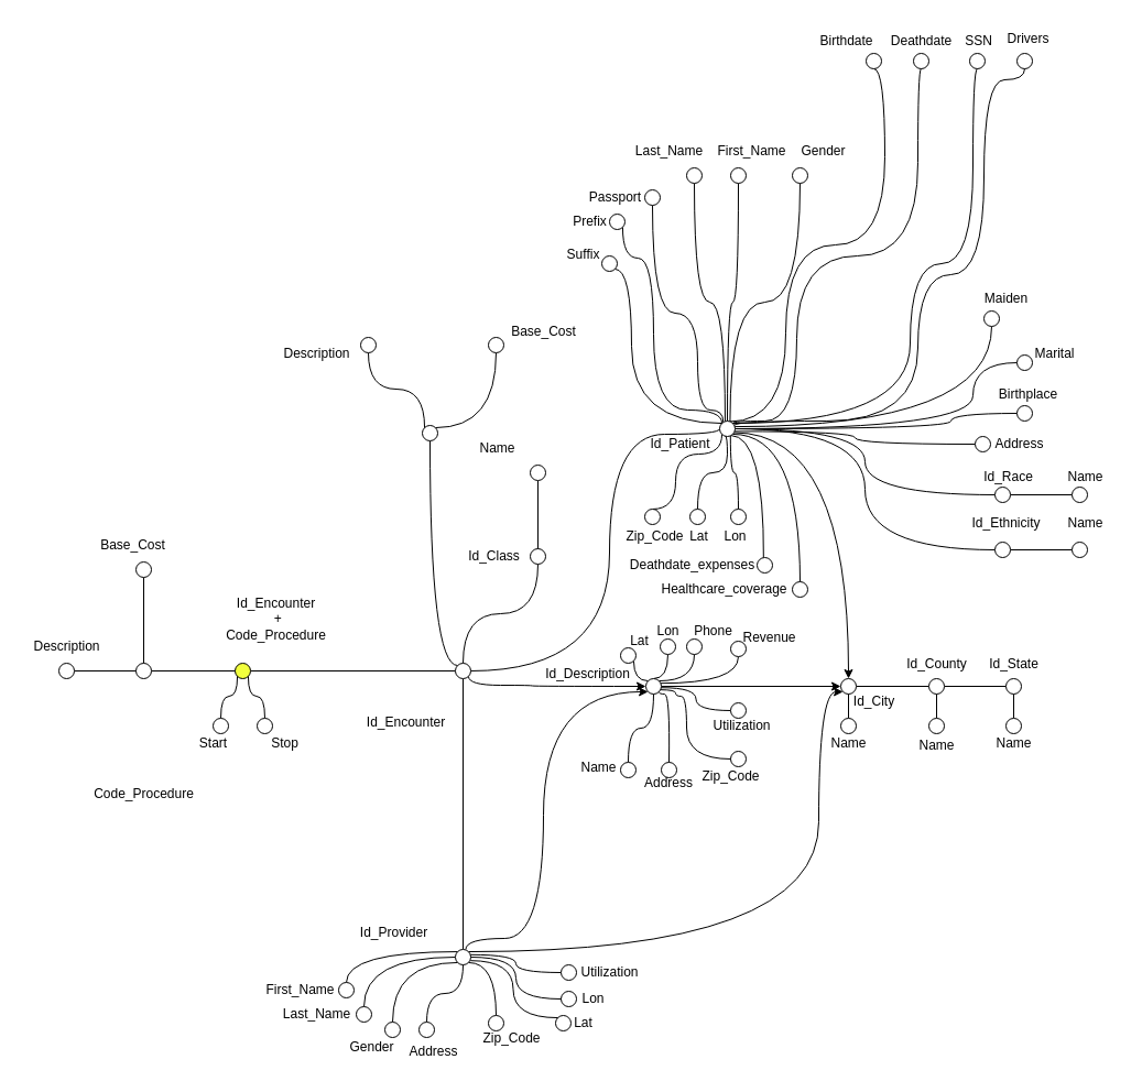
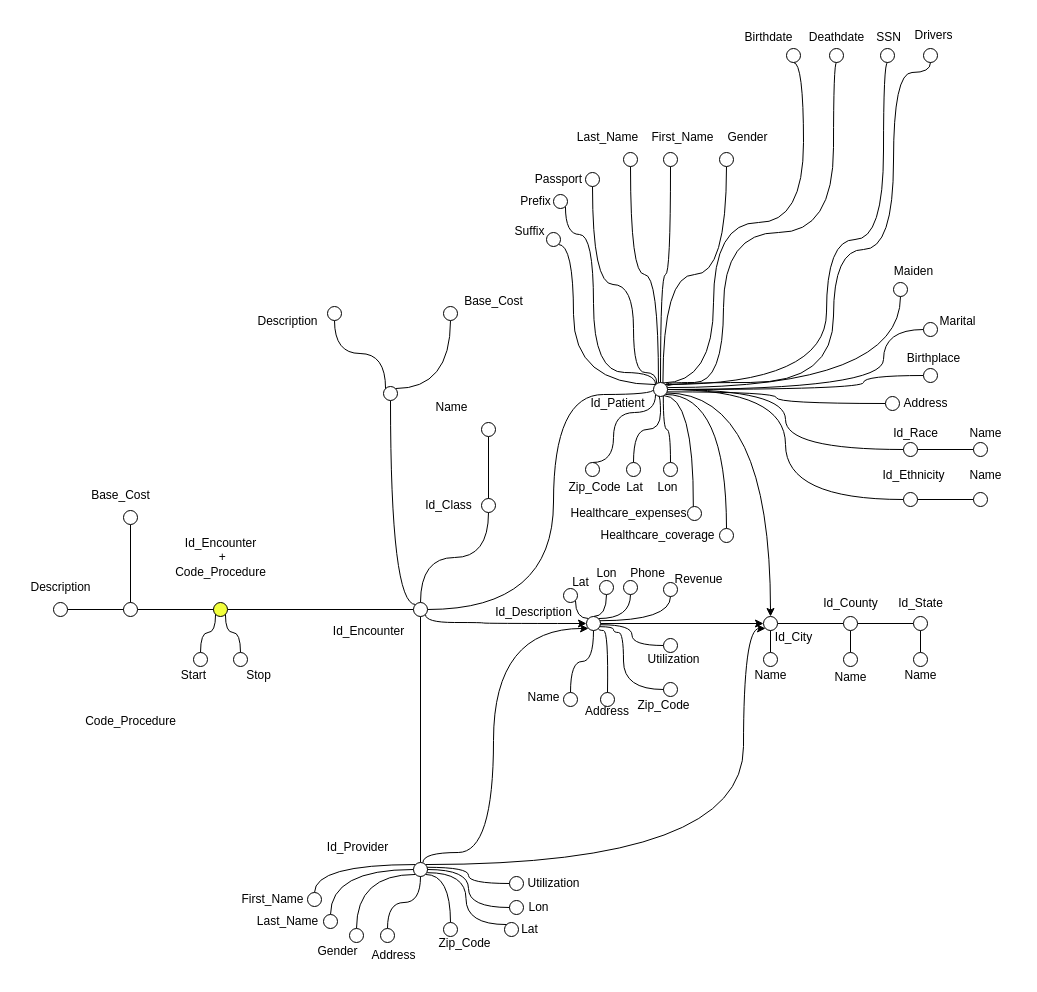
- <mxCell id="168" value="Deathdate_expenses" style="text;html=1;align=center;verticalAlign=middle;resizable=0;points=[];autosize=1;strokeColor=none;fillColor=none;" vertex="1" parent="1"><mxGeometry x="558" y="498" width="140" height="30" as="geometry" /></mxCell>
+ <mxCell id="168" value="Healthcare_expenses" style="text;html=1;align=center;verticalAlign=middle;resizable=0;points=[];autosize=1;strokeColor=none;fillColor=none;" vertex="1" parent="1"><mxGeometry x="558" y="498" width="140" height="30" as="geometry" /></mxCell>
- <mxCell id="4" value="Id_Encounter&lt;div&gt;&amp;nbsp;+&lt;div&gt;Code_Procedure&lt;br&gt;&lt;/div&gt;&lt;/div&gt;" style="text;html=1;align=center;verticalAlign=middle;resizable=0;points=[];autosize=1;strokeColor=none;fillColor=none;" vertex="1" parent="1"><mxGeometry x="195" y="532" width="110" height="60" as="geometry" /></mxCell>
+ <mxCell id="4" value="Id_Encounter&lt;div&gt;&amp;nbsp;+&lt;div&gt;Code_Procedure&lt;br&gt;&lt;/div&gt;&lt;/div&gt;" style="text;html=1;align=center;verticalAlign=middle;resizable=0;points=[];autosize=1;strokeColor=none;fillColor=none;" vertex="1" parent="1"><mxGeometry x="165" y="527" width="110" height="60" as="geometry" /></mxCell>
- <mxCell id="23" value="Id_Encounter" style="text;html=1;align=center;verticalAlign=middle;resizable=0;points=[];autosize=1;strokeColor=none;fillColor=none;" vertex="1" parent="1"><mxGeometry x="323" y="641" width="90" height="30" as="geometry" /></mxCell>
+ <mxCell id="23" value="Id_Encounter" style="text;html=1;align=center;verticalAlign=middle;resizable=0;points=[];autosize=1;strokeColor=none;fillColor=none;" vertex="1" parent="1"><mxGeometry x="323" y="616" width="90" height="30" as="geometry" /></mxCell>
